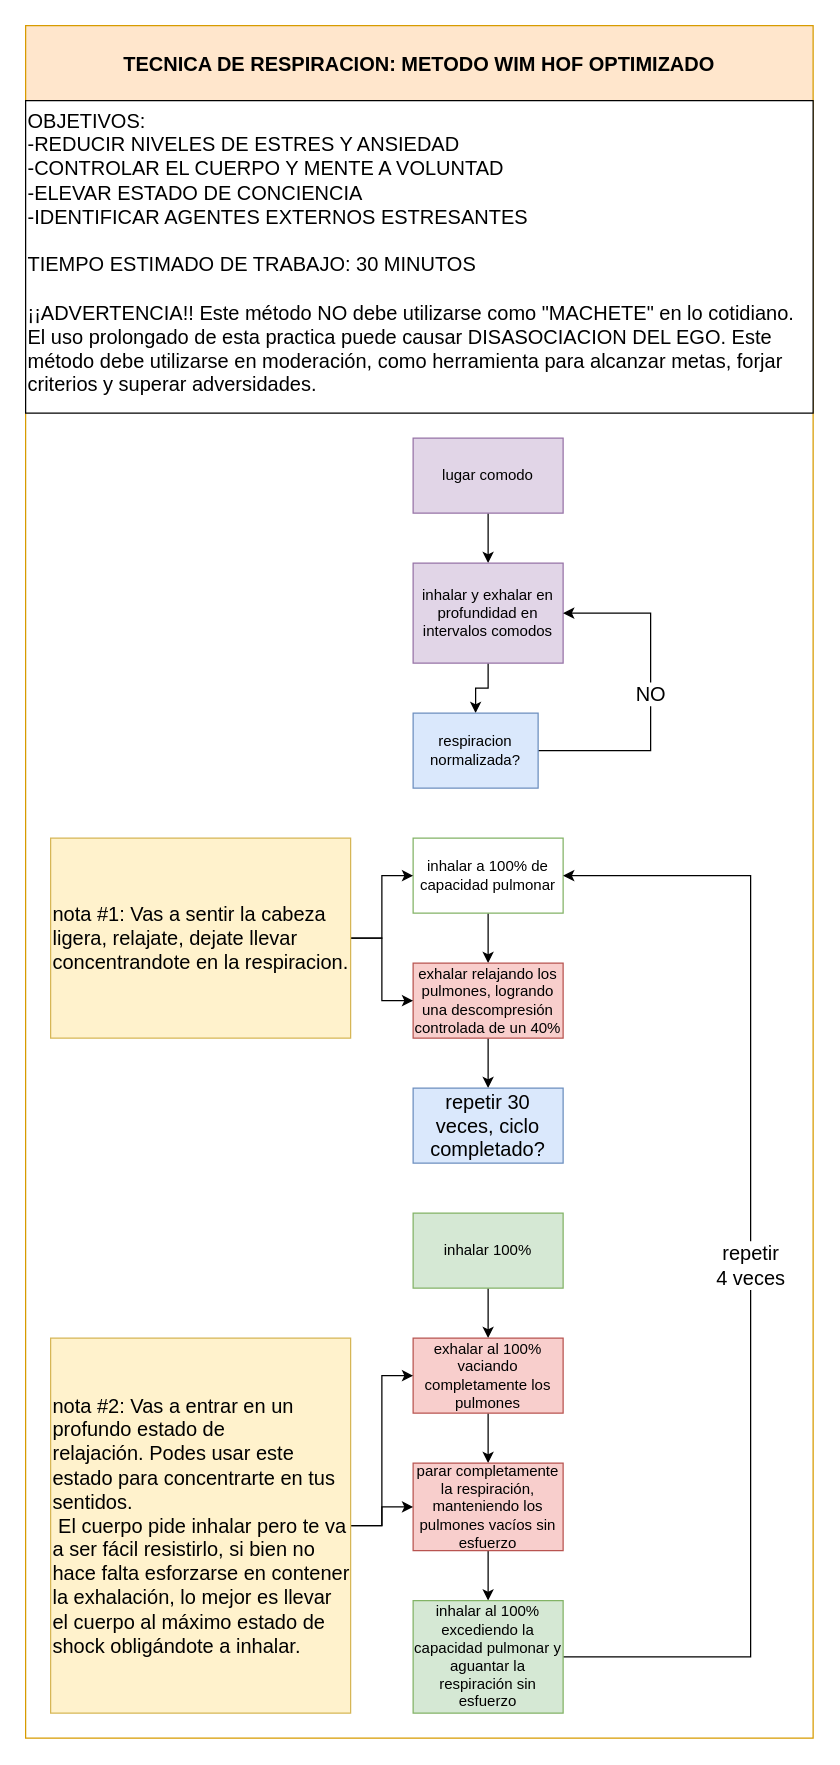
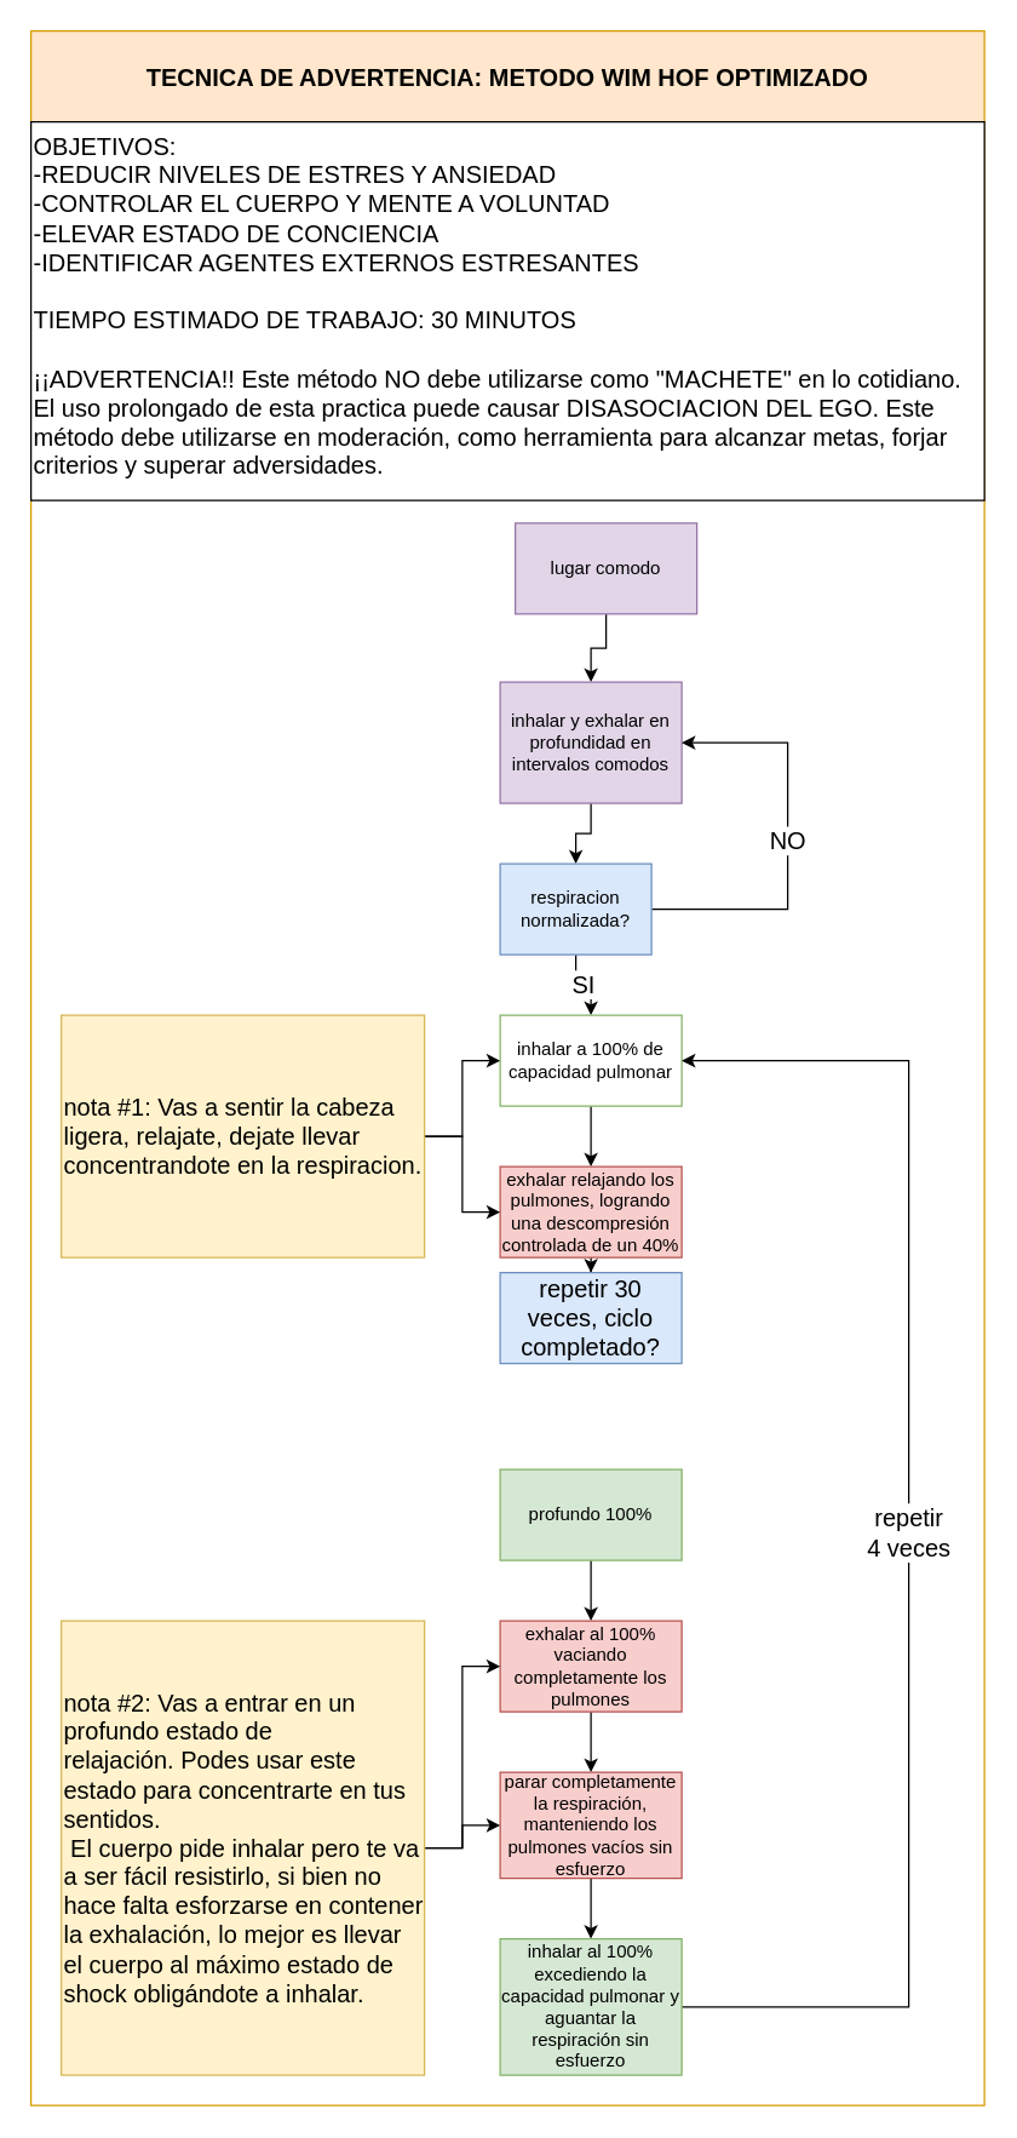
- <mxCell id="28" value="TECNICA DE RESPIRACION: METODO WIM HOF OPTIMIZADO" style="swimlane;fontSize=16;align=center;fillColor=#ffe6cc;strokeColor=#d79b00;startSize=60;" vertex="1" parent="1"><mxGeometry x="20" width="630" height="1370" as="geometry" y="20"><mxRectangle x="100" y="-70" width="510" height="60" as="alternateBounds" /></mxGeometry></mxCell>
+ <mxCell id="28" value="TECNICA DE ADVERTENCIA: METODO WIM HOF OPTIMIZADO" style="swimlane;fontSize=16;align=center;fillColor=#ffe6cc;strokeColor=#d79b00;startSize=60;" vertex="1" parent="1"><mxGeometry x="20" width="630" height="1370" as="geometry" y="20"><mxRectangle x="100" y="-70" width="510" height="60" as="alternateBounds" /></mxGeometry></mxCell>
- <mxCell id="3" value="lugar comodo" style="rounded=0;whiteSpace=wrap;html=1;fillColor=#e1d5e7;strokeColor=#9673a6;" vertex="1" parent="1"><mxGeometry x="330" y="350" width="120" height="60" as="geometry" /></mxCell>
+ <mxCell id="3" value="lugar comodo" style="rounded=0;whiteSpace=wrap;html=1;fillColor=#e1d5e7;strokeColor=#9673a6;" vertex="1" parent="1"><mxGeometry x="340" y="345" width="120" height="60" as="geometry" /></mxCell>
+ <mxCell id="7" value="SI" style="edgeStyle=orthogonalEdgeStyle;rounded=0;orthogonalLoop=1;jettySize=auto;html=1;fontSize=16;" edge="1" parent="1" source="8" target="10"><mxGeometry relative="1" as="geometry" /></mxCell>
- <mxCell id="24" value="repetir 30 veces, ciclo completado?" style="rounded=0;whiteSpace=wrap;html=1;fontSize=16;fillColor=#dae8fc;strokeColor=#6c8ebf;" vertex="1" parent="1"><mxGeometry x="330" y="870" width="120" height="60" as="geometry" /></mxCell>
+ <mxCell id="24" value="repetir 30 veces, ciclo completado?" style="rounded=0;whiteSpace=wrap;html=1;fontSize=16;fillColor=#dae8fc;strokeColor=#6c8ebf;" vertex="1" parent="1"><mxGeometry x="330" y="840" width="120" height="60" as="geometry" /></mxCell>
- <mxCell id="17" value="inhalar 100%" style="whiteSpace=wrap;html=1;rounded=0;fillColor=#d5e8d4;strokeColor=#82b366;" vertex="1" parent="1"><mxGeometry x="330" y="970" width="120" height="60" as="geometry" /></mxCell>
+ <mxCell id="17" value="profundo 100%" style="whiteSpace=wrap;html=1;rounded=0;fillColor=#d5e8d4;strokeColor=#82b366;" vertex="1" parent="1"><mxGeometry x="330" y="970" width="120" height="60" as="geometry" /></mxCell>
